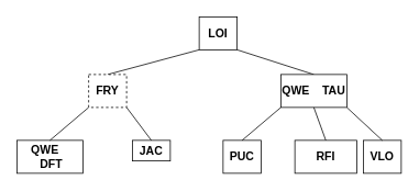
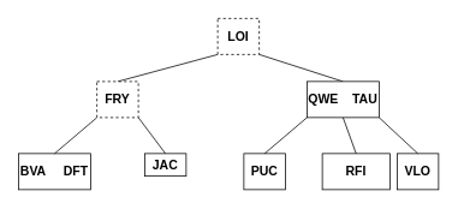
- <mxCell id="2" value="&lt;font style=&quot;font-size: 14px;&quot;&gt;&lt;b&gt;LOI&lt;/b&gt;&lt;/font&gt;" style="rounded=0;whiteSpace=wrap;html=1;" vertex="1" parent="1"><mxGeometry x="241" y="20" width="46" height="40" as="geometry" /></mxCell>
+ <mxCell id="2" value="&lt;font style=&quot;font-size: 14px;&quot;&gt;&lt;b&gt;LOI&lt;/b&gt;&lt;/font&gt;" style="rounded=0;whiteSpace=wrap;html=1;dashed=1;" vertex="1" parent="1"><mxGeometry x="241" y="20" width="46" height="40" as="geometry" /></mxCell>
- <mxCell id="3" value="&lt;font style=&quot;font-size: 14px;&quot;&gt;&lt;b&gt;QWE&amp;nbsp; &amp;nbsp; &amp;nbsp;DFT&lt;/b&gt;&lt;/font&gt;" style="rounded=0;whiteSpace=wrap;html=1;" vertex="1" parent="1"><mxGeometry x="20" y="170" width="80" height="40" as="geometry" /></mxCell>
+ <mxCell id="3" value="&lt;font style=&quot;font-size: 14px;&quot;&gt;&lt;b&gt;BVA&amp;nbsp; &amp;nbsp; &amp;nbsp;DFT&lt;/b&gt;&lt;/font&gt;" style="rounded=0;whiteSpace=wrap;html=1;" vertex="1" parent="1"><mxGeometry x="20" y="170" width="80" height="40" as="geometry" /></mxCell>
